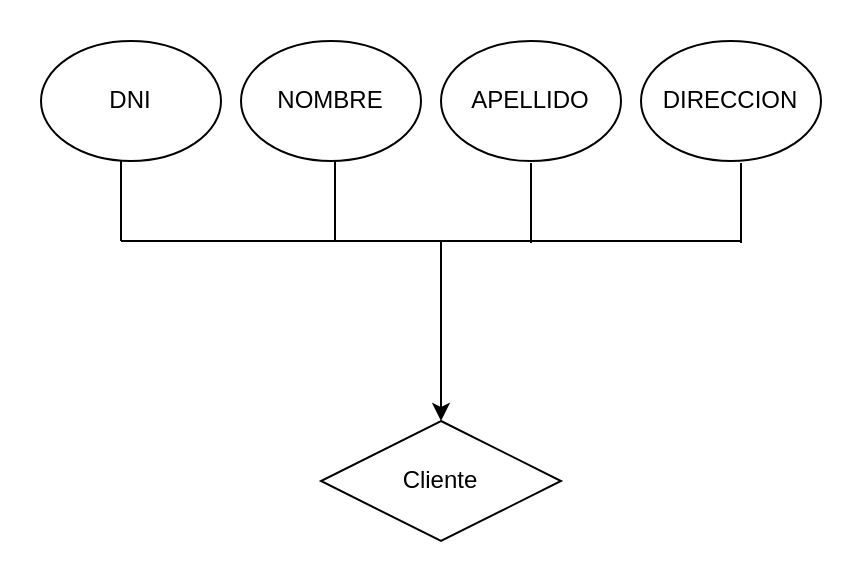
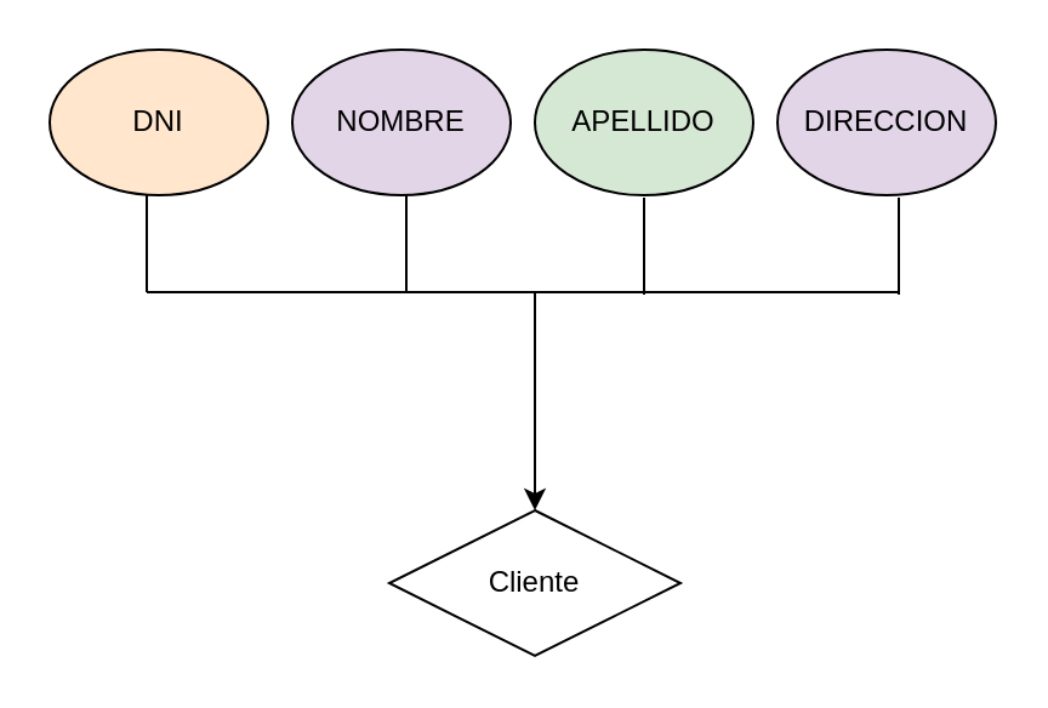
- <mxCell id="3" value="DNI" style="ellipse;whiteSpace=wrap;html=1;" vertex="1" parent="1"><mxGeometry x="20" y="20" width="90" height="60" as="geometry" /></mxCell>
+ <mxCell id="3" value="DNI" style="ellipse;whiteSpace=wrap;html=1;fillColor=#ffe6cc;" vertex="1" parent="1"><mxGeometry x="20" y="20" width="90" height="60" as="geometry" /></mxCell>
- <mxCell id="4" value="NOMBRE" style="ellipse;whiteSpace=wrap;html=1;" vertex="1" parent="1"><mxGeometry x="120" y="20" width="90" height="60" as="geometry" /></mxCell>
+ <mxCell id="4" value="NOMBRE" style="ellipse;whiteSpace=wrap;html=1;fillColor=#e1d5e7;" vertex="1" parent="1"><mxGeometry x="120" y="20" width="90" height="60" as="geometry" /></mxCell>
- <mxCell id="5" value="APELLIDO" style="ellipse;whiteSpace=wrap;html=1;" vertex="1" parent="1"><mxGeometry x="220" y="20" width="90" height="60" as="geometry" /></mxCell>
+ <mxCell id="5" value="APELLIDO" style="ellipse;whiteSpace=wrap;html=1;fillColor=#d5e8d4;" vertex="1" parent="1"><mxGeometry x="220" y="20" width="90" height="60" as="geometry" /></mxCell>
- <mxCell id="6" value="DIRECCION" style="ellipse;whiteSpace=wrap;html=1;" vertex="1" parent="1"><mxGeometry x="320" y="20" width="90" height="60" as="geometry" /></mxCell>
+ <mxCell id="6" value="DIRECCION" style="ellipse;whiteSpace=wrap;html=1;fillColor=#e1d5e7;" vertex="1" parent="1"><mxGeometry x="320" y="20" width="90" height="60" as="geometry" /></mxCell>
